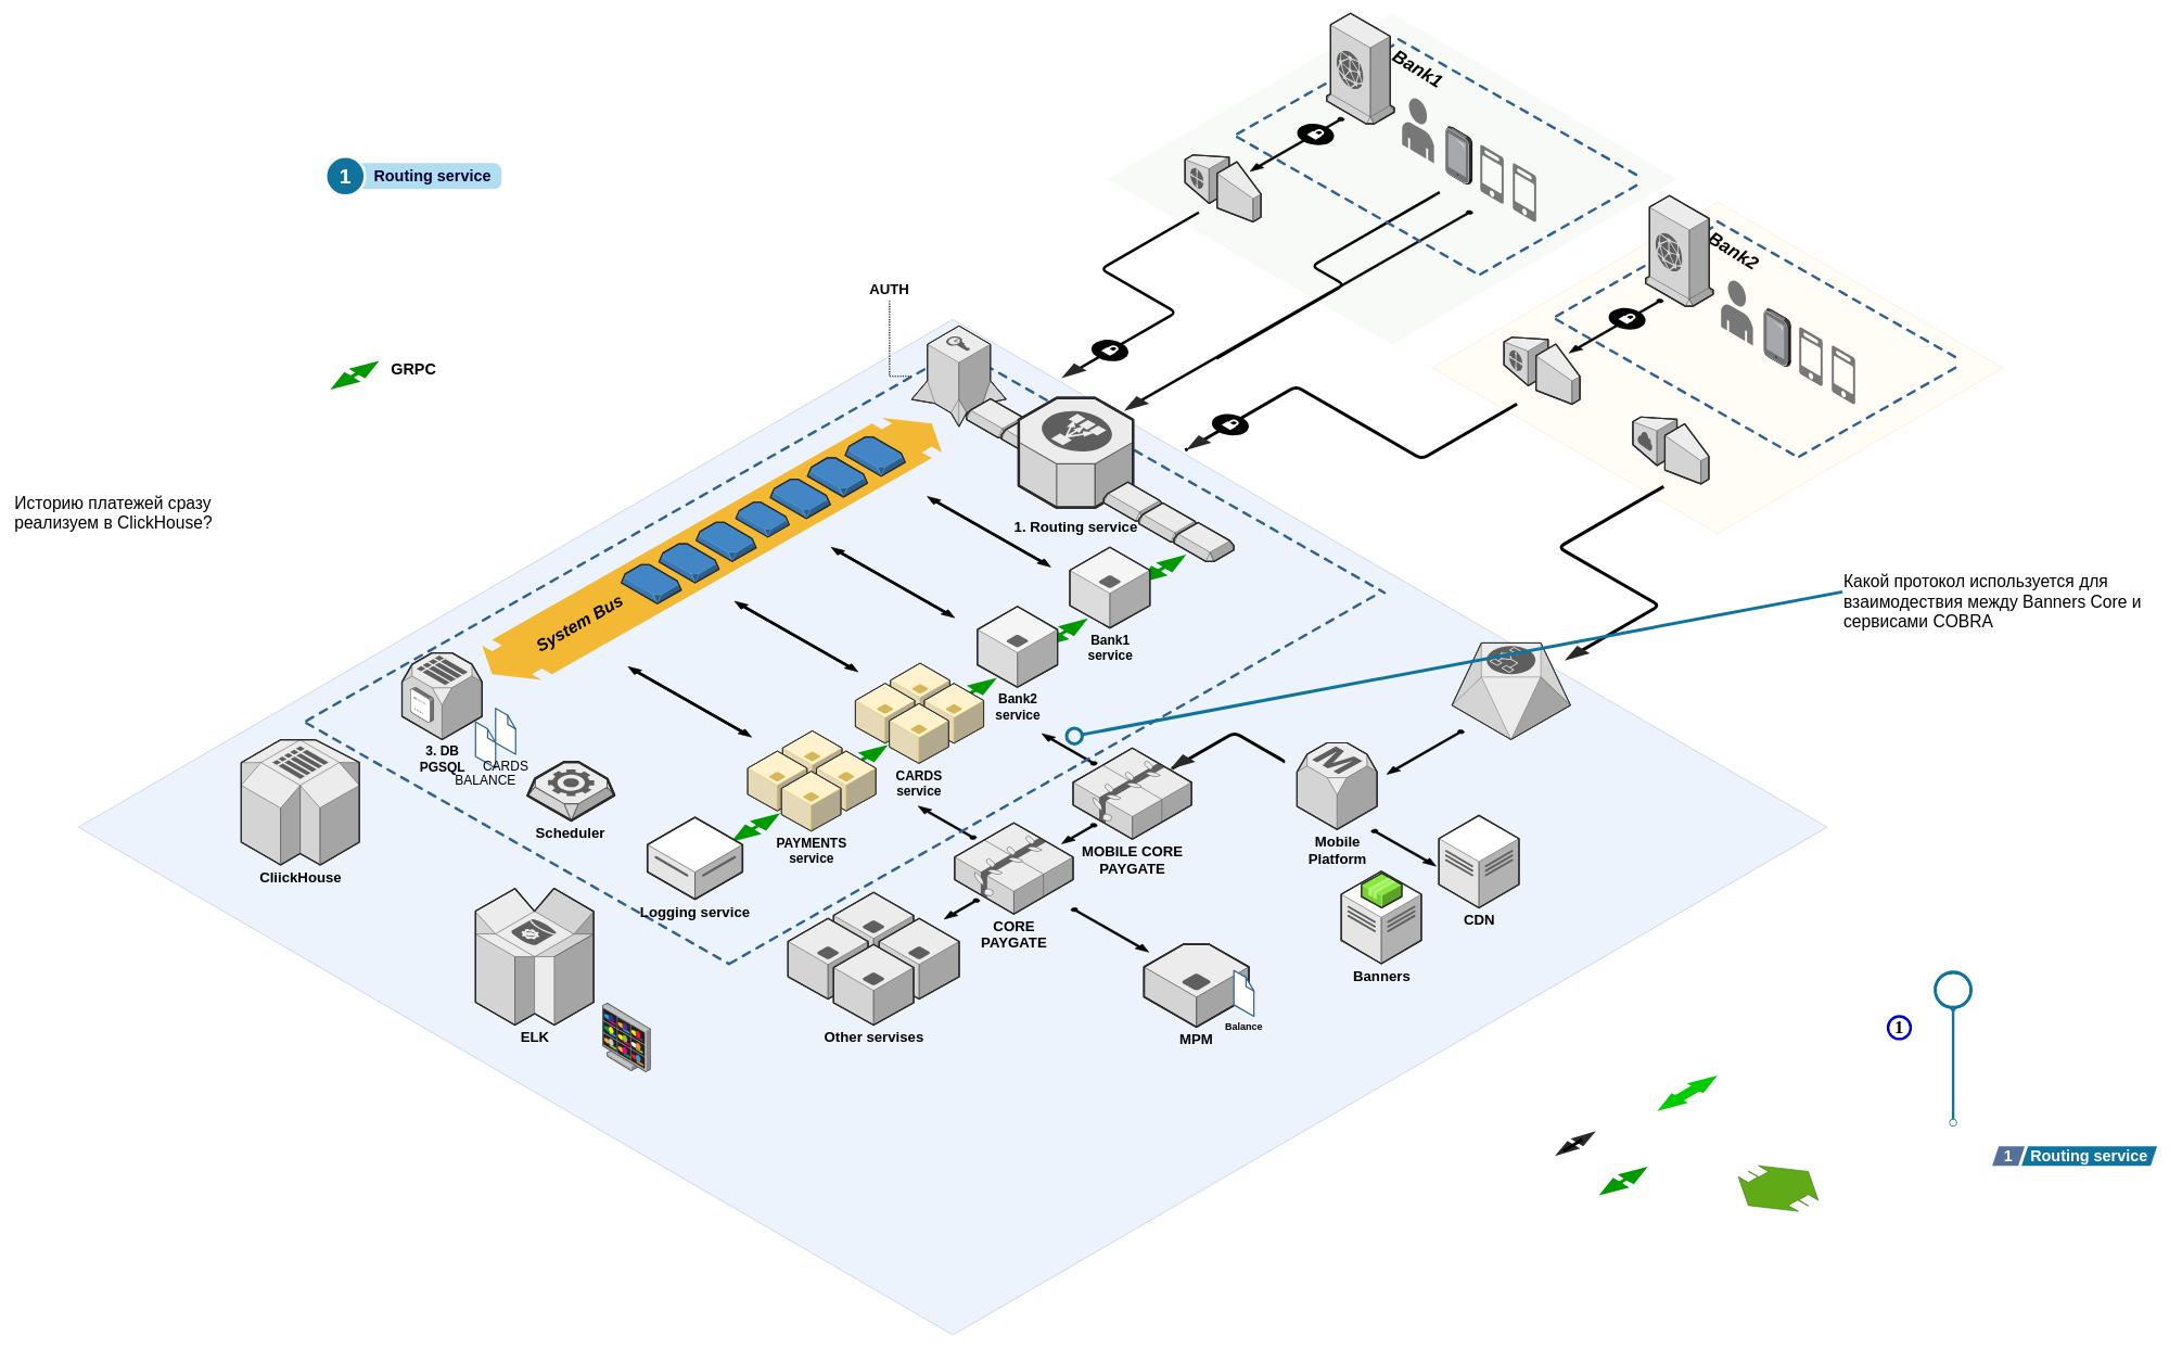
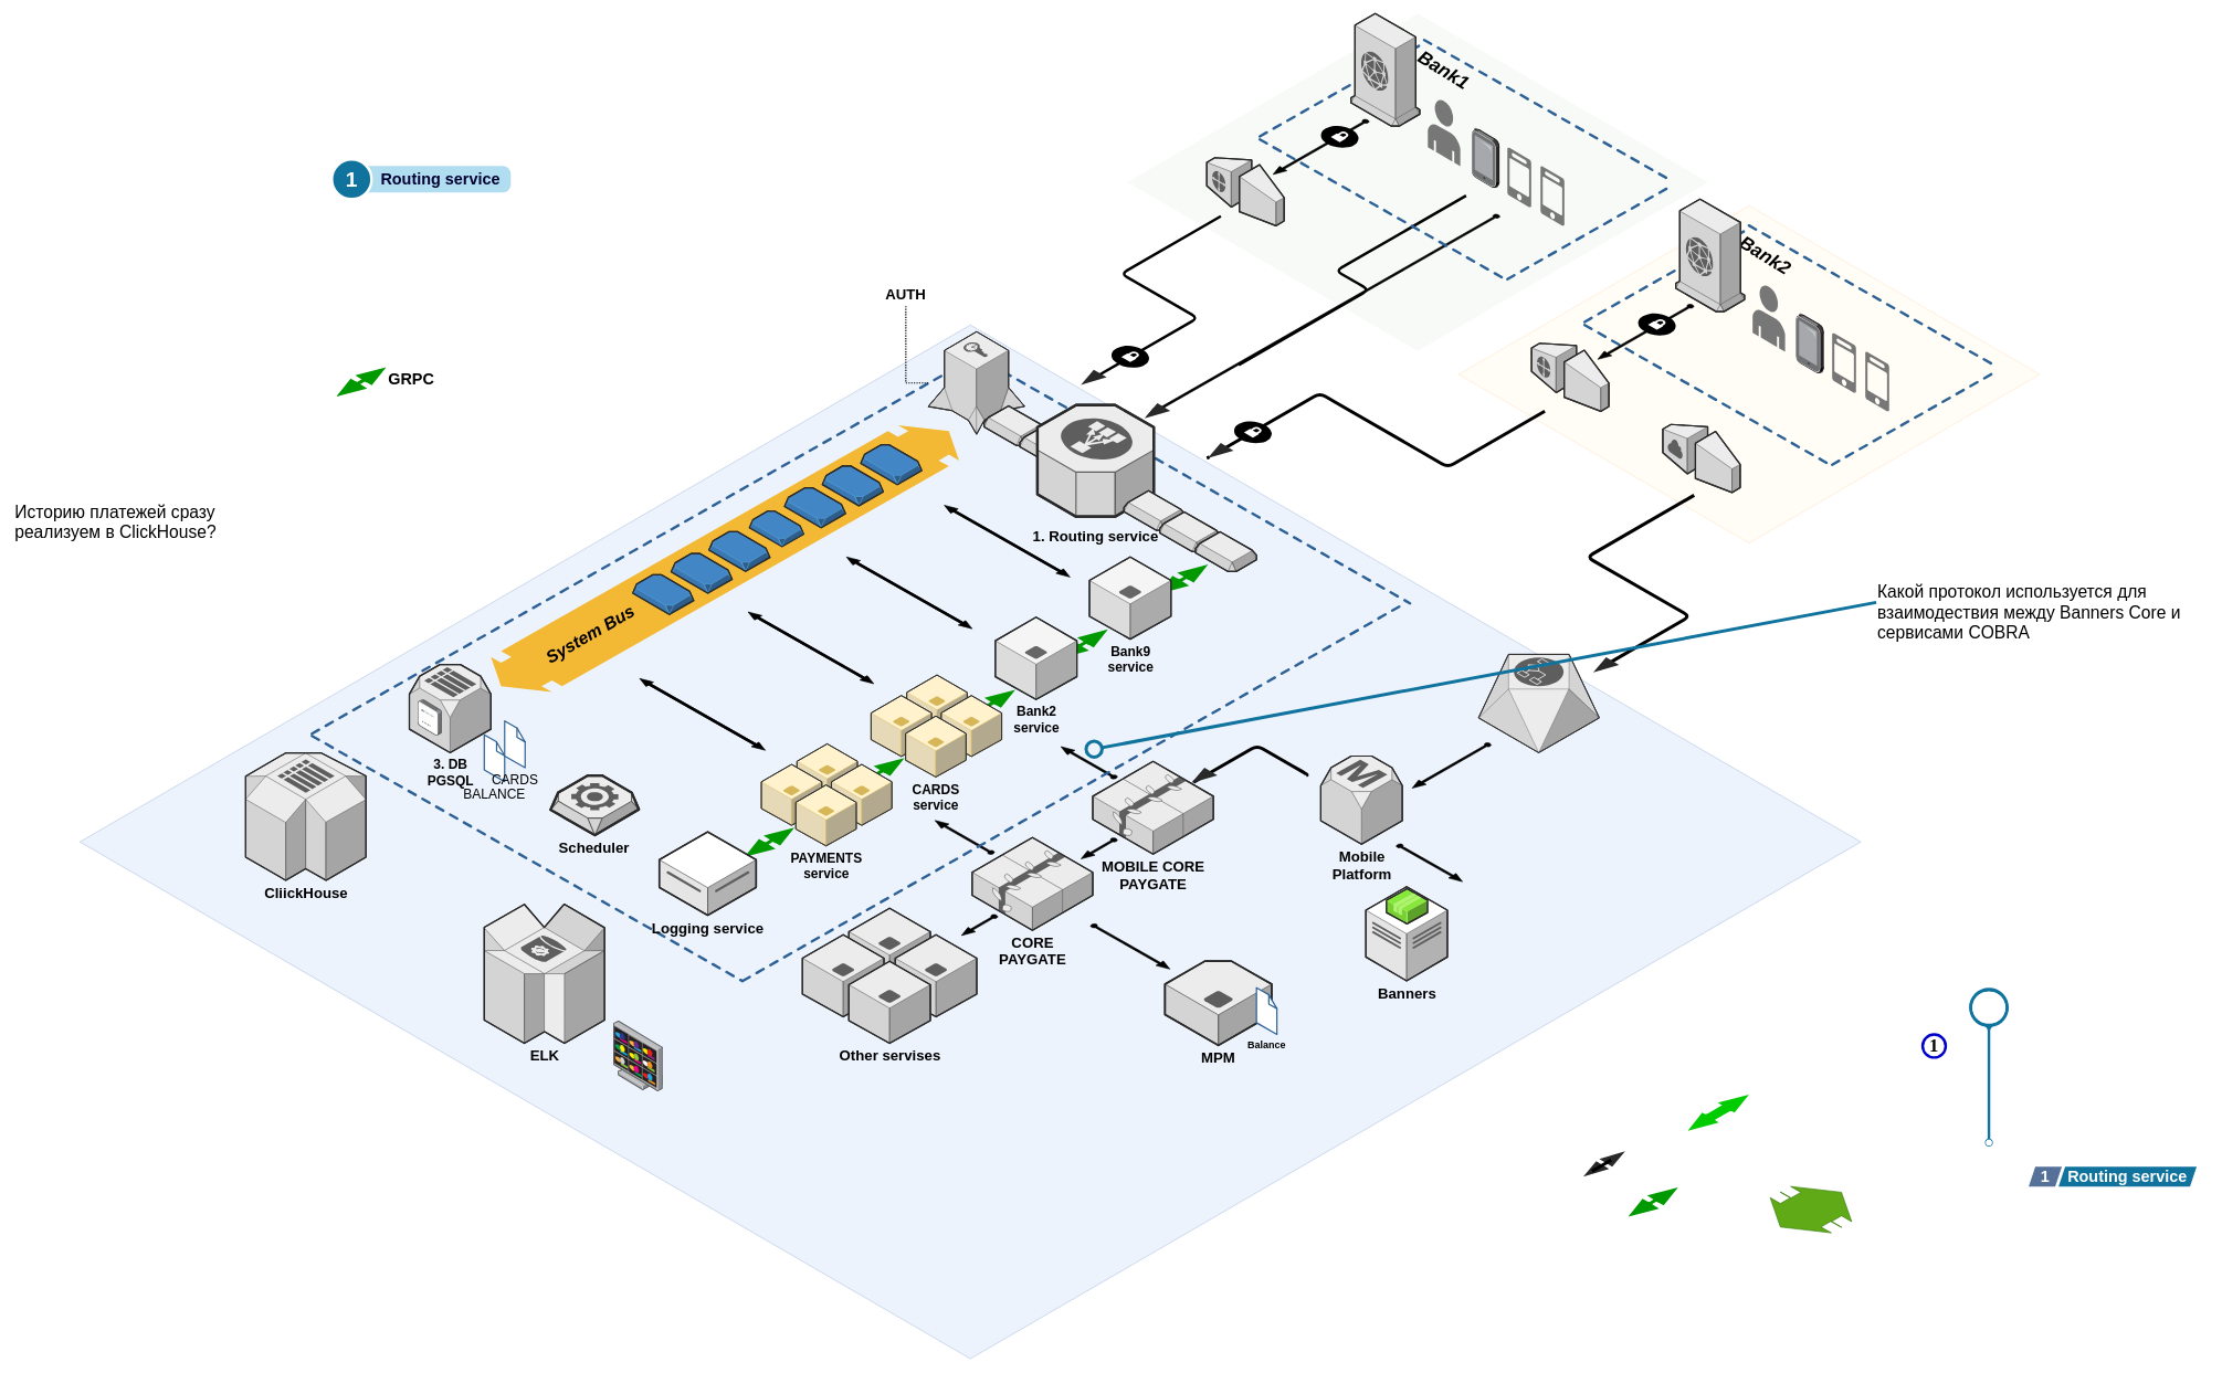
- <mxCell id="152" value="&lt;font style=&quot;font-size: 24px;&quot;&gt;&lt;b&gt;GRPC&lt;/b&gt;&lt;/font&gt;" style="text;html=1;align=center;verticalAlign=middle;whiteSpace=wrap;rounded=0;" vertex="1" parent="1"><mxGeometry x="605" y="552.36" width="60" height="30" as="geometry" /></mxCell>
+ <mxCell id="152" value="&lt;font style=&quot;font-size: 24px;&quot;&gt;&lt;b&gt;GRPC&lt;/b&gt;&lt;/font&gt;" style="text;html=1;align=center;verticalAlign=middle;whiteSpace=wrap;rounded=0;" vertex="1" parent="1"><mxGeometry x="590" y="557.36" width="60" height="30" as="geometry" /></mxCell>
- <mxCell id="172" value="&lt;font style=&quot;font-size: 20px;&quot;&gt;&lt;b&gt;Bank1&lt;br&gt;service&lt;/b&gt;&lt;/font&gt;" style="verticalLabelPosition=bottom;html=1;verticalAlign=top;strokeWidth=1;dashed=0;shape=mxgraph.aws3d.application_server;fillColor=#f5f5f5;strokeColor=#666666;aspect=fixed;rounded=1;shadow=0;comic=0;fontSize=12;gradientColor=none;" parent="1" vertex="1"><mxGeometry x="1643" y="840" width="123" height="124" as="geometry" /></mxCell>
+ <mxCell id="172" value="&lt;font style=&quot;font-size: 20px;&quot;&gt;&lt;b&gt;Bank9&lt;br&gt;service&lt;/b&gt;&lt;/font&gt;" style="verticalLabelPosition=bottom;html=1;verticalAlign=top;strokeWidth=1;dashed=0;shape=mxgraph.aws3d.application_server;fillColor=#f5f5f5;strokeColor=#666666;aspect=fixed;rounded=1;shadow=0;comic=0;fontSize=12;gradientColor=none;" parent="1" vertex="1"><mxGeometry x="1643" y="840" width="123" height="124" as="geometry" /></mxCell>
- <mxCell id="53" value="&lt;b&gt;&lt;font style=&quot;font-size: 22px;&quot;&gt;Scheduler&lt;/font&gt;&lt;/b&gt;&amp;nbsp;" style="verticalLabelPosition=bottom;html=1;verticalAlign=top;strokeWidth=1;align=center;outlineConnect=0;dashed=0;outlineConnect=0;shape=mxgraph.aws3d.worker;fillColor=#ECECEC;strokeColor=#5E5E5E;aspect=fixed;" parent="1" vertex="1"><mxGeometry x="810" y="1170" width="133.2" height="90" as="geometry" /></mxCell>
+ <mxCell id="53" value="&lt;b&gt;&lt;font style=&quot;font-size: 22px;&quot;&gt;Scheduler&lt;/font&gt;&lt;/b&gt;&amp;nbsp;" style="verticalLabelPosition=bottom;html=1;verticalAlign=top;strokeWidth=1;align=center;outlineConnect=0;dashed=0;outlineConnect=0;shape=mxgraph.aws3d.worker;fillColor=#ECECEC;strokeColor=#5E5E5E;aspect=fixed;" parent="1" vertex="1"><mxGeometry x="830" y="1170" width="133.2" height="90" as="geometry" /></mxCell>
- <mxCell id="58" value="&lt;font style=&quot;font-size: 22px;&quot;&gt;&lt;b&gt;CDN&lt;/b&gt;&lt;/font&gt;" style="verticalLabelPosition=bottom;html=1;verticalAlign=top;strokeWidth=1;align=center;outlineConnect=0;dashed=0;outlineConnect=0;shape=mxgraph.aws3d.dataCenter;strokeColor=#5E5E5E;aspect=fixed;" parent="1" vertex="1"><mxGeometry x="2210" y="1252" width="123" height="142" as="geometry" /></mxCell>
